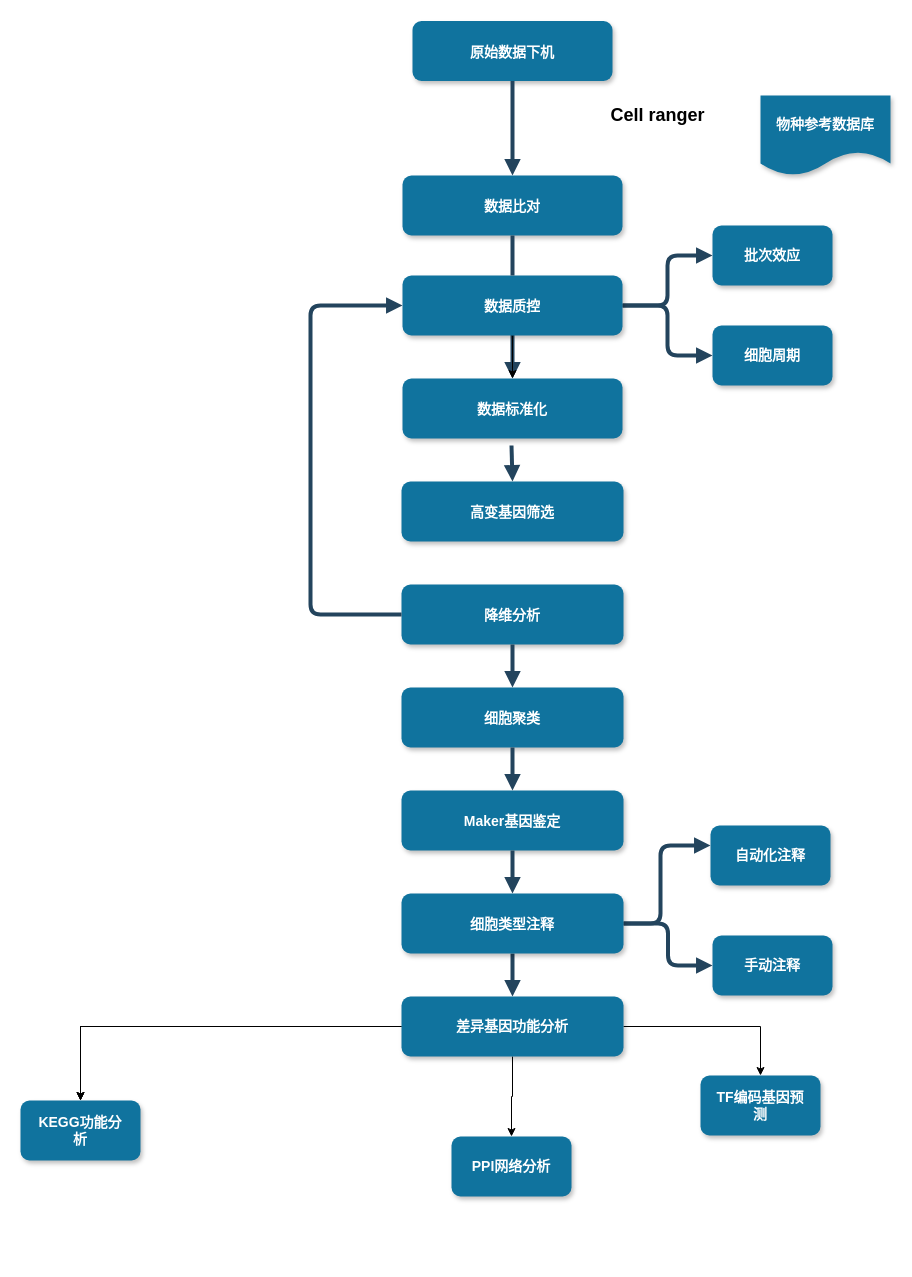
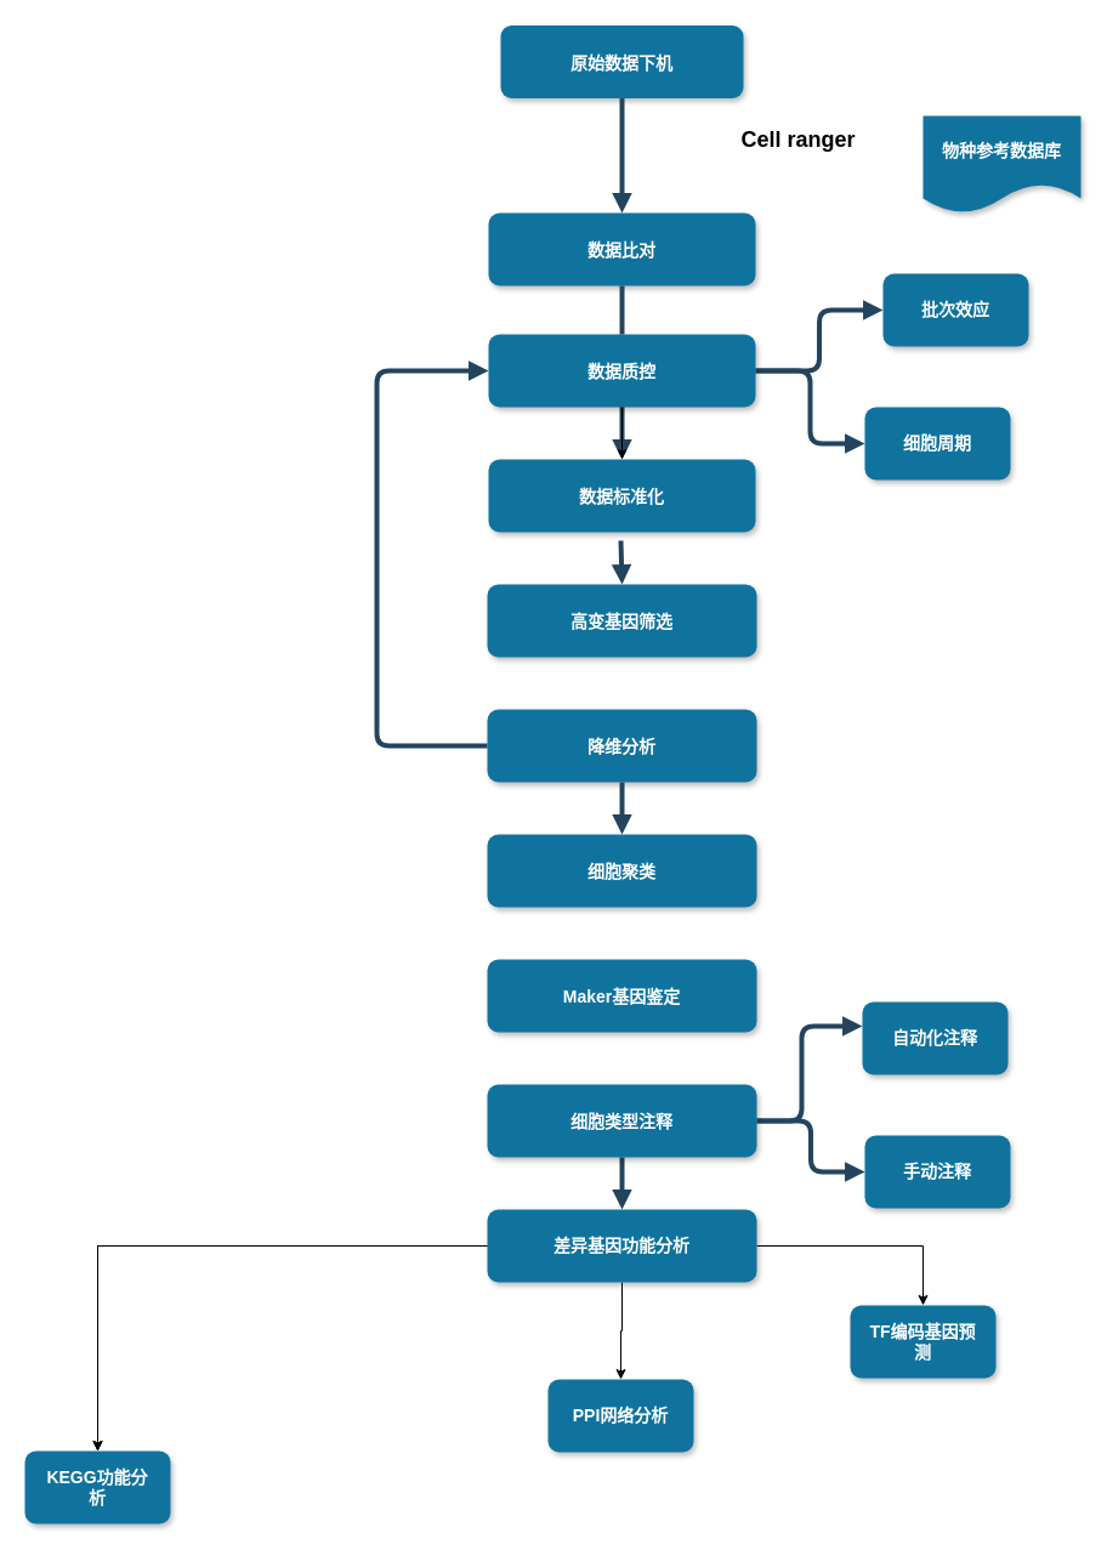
- <mxCell id="28" value="批次效应" style="shape=process;whiteSpace=wrap;html=1;backgroundOutline=1;rounded=1;shadow=1;fontSize=14;fontColor=#FFFFFF;fontStyle=1;strokeColor=none;fillColor=#10739E;" parent="1" vertex="1"><mxGeometry x="712" y="225" width="120" height="60" as="geometry" /></mxCell>
+ <mxCell id="28" value="批次效应" style="shape=process;whiteSpace=wrap;html=1;backgroundOutline=1;rounded=1;shadow=1;fontSize=14;fontColor=#FFFFFF;fontStyle=1;strokeColor=none;fillColor=#10739E;" parent="1" vertex="1"><mxGeometry x="727" y="225" width="120" height="60" as="geometry" /></mxCell>
- <mxCell id="38" value="细胞周期" style="shape=process;whiteSpace=wrap;html=1;backgroundOutline=1;rounded=1;shadow=1;fontSize=14;fontColor=#FFFFFF;fontStyle=1;strokeColor=none;fillColor=#10739E;" vertex="1" parent="1"><mxGeometry x="712" y="325" width="120" height="60" as="geometry" /></mxCell>
+ <mxCell id="38" value="细胞周期" style="shape=process;whiteSpace=wrap;html=1;backgroundOutline=1;rounded=1;shadow=1;fontSize=14;fontColor=#FFFFFF;fontStyle=1;strokeColor=none;fillColor=#10739E;" vertex="1" parent="1"><mxGeometry x="712" y="335" width="120" height="60" as="geometry" /></mxCell>
- <mxCell id="16" value="" style="edgeStyle=elbowEdgeStyle;elbow=vertical;strokeWidth=4;endArrow=block;endFill=1;fontStyle=1;strokeColor=#23445D;" parent="1" source="6" target="7" edge="1"><mxGeometry x="-88" y="285.5" width="100" height="100" as="geometry"><mxPoint x="-348" y="200.5" as="sourcePoint" /><mxPoint x="-248" y="100.5" as="targetPoint" /></mxGeometry></mxCell>
- <mxCell id="17" value="" style="edgeStyle=elbowEdgeStyle;elbow=vertical;strokeWidth=4;endArrow=block;endFill=1;fontStyle=1;strokeColor=#23445D;" parent="1" source="7" target="11" edge="1"><mxGeometry x="-88" y="295.5" width="100" height="100" as="geometry"><mxPoint x="-348" y="210.5" as="sourcePoint" /><mxPoint x="-248" y="110.5" as="targetPoint" /></mxGeometry></mxCell>
- <mxCell id="35" value="KEGG功能分析" style="shape=process;whiteSpace=wrap;html=1;backgroundOutline=1;rounded=1;shadow=1;fontSize=14;fontColor=#FFFFFF;fontStyle=1;strokeColor=none;fillColor=#10739E;" parent="1" vertex="1"><mxGeometry x="20" y="1100" width="120" height="60" as="geometry" /></mxCell>
+ <mxCell id="35" value="KEGG功能分析" style="shape=process;whiteSpace=wrap;html=1;backgroundOutline=1;rounded=1;shadow=1;fontSize=14;fontColor=#FFFFFF;fontStyle=1;strokeColor=none;fillColor=#10739E;" parent="1" vertex="1"><mxGeometry x="20" y="1195" width="120" height="60" as="geometry" /></mxCell>
